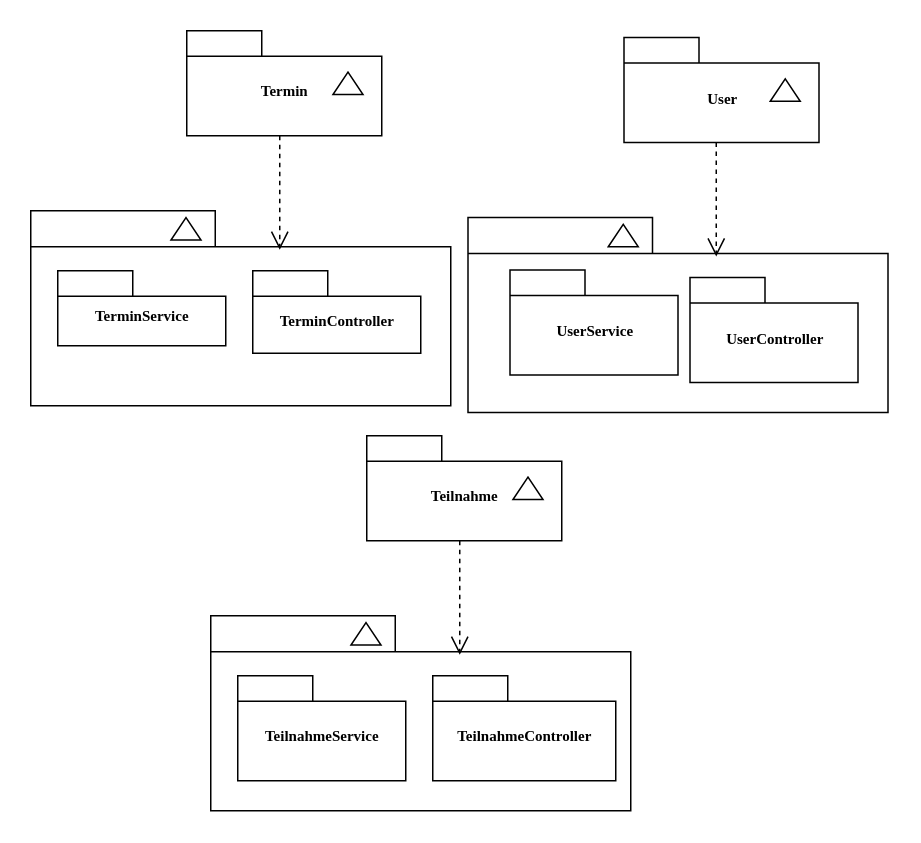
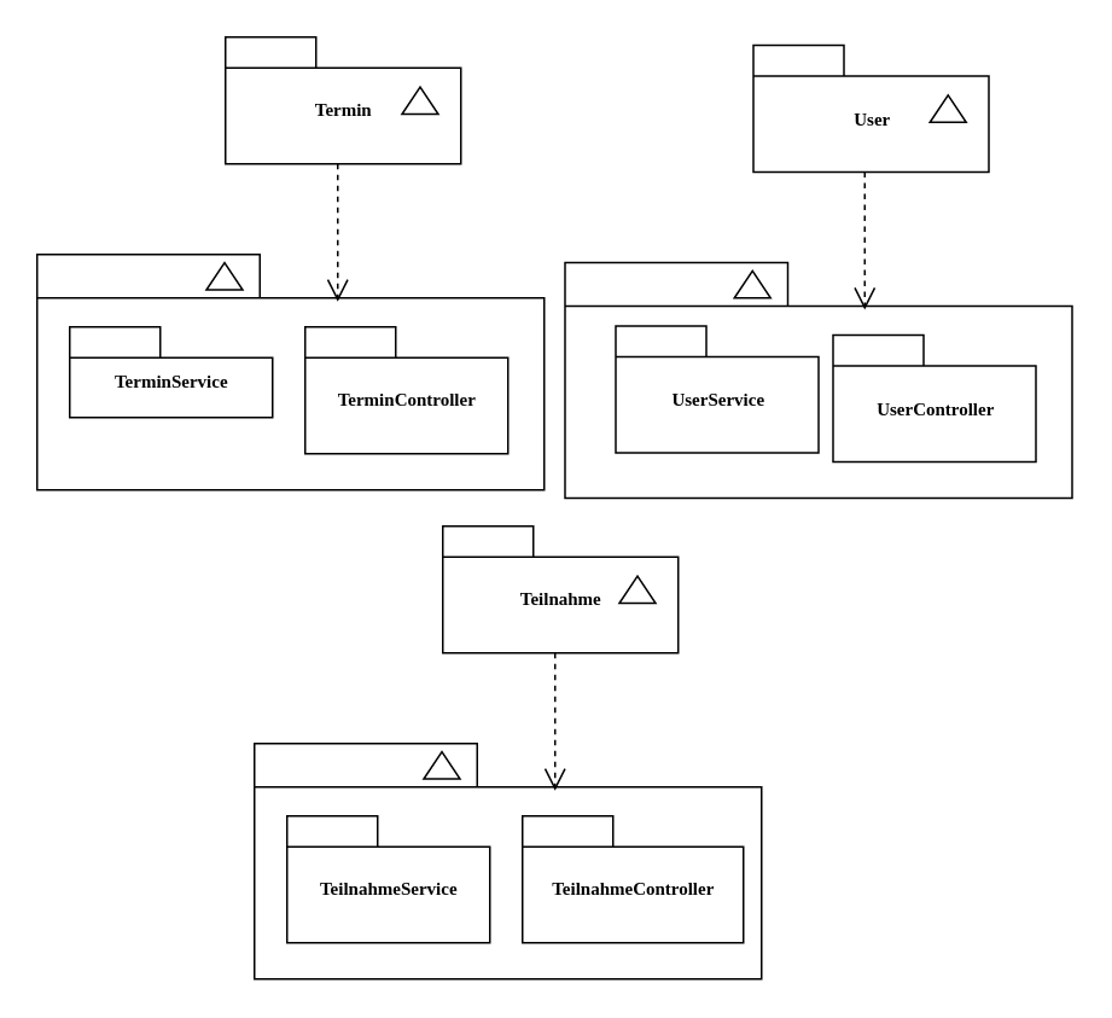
- <mxCell id="18" value="TerminController" style="shape=folder;fontStyle=1;spacingTop=10;tabWidth=50;tabHeight=17;tabPosition=left;html=1;rounded=0;shadow=0;comic=0;labelBackgroundColor=none;strokeWidth=1;fontFamily=Verdana;fontSize=10;align=center;" vertex="1" parent="14"><mxGeometry x="148" y="40" width="112" height="55" as="geometry" /></mxCell>
+ <mxCell id="18" value="TerminController" style="shape=folder;fontStyle=1;spacingTop=10;tabWidth=50;tabHeight=17;tabPosition=left;html=1;rounded=0;shadow=0;comic=0;labelBackgroundColor=none;strokeWidth=1;fontFamily=Verdana;fontSize=10;align=center;" vertex="1" parent="14"><mxGeometry x="148" y="40" width="112" height="70" as="geometry" /></mxCell>
